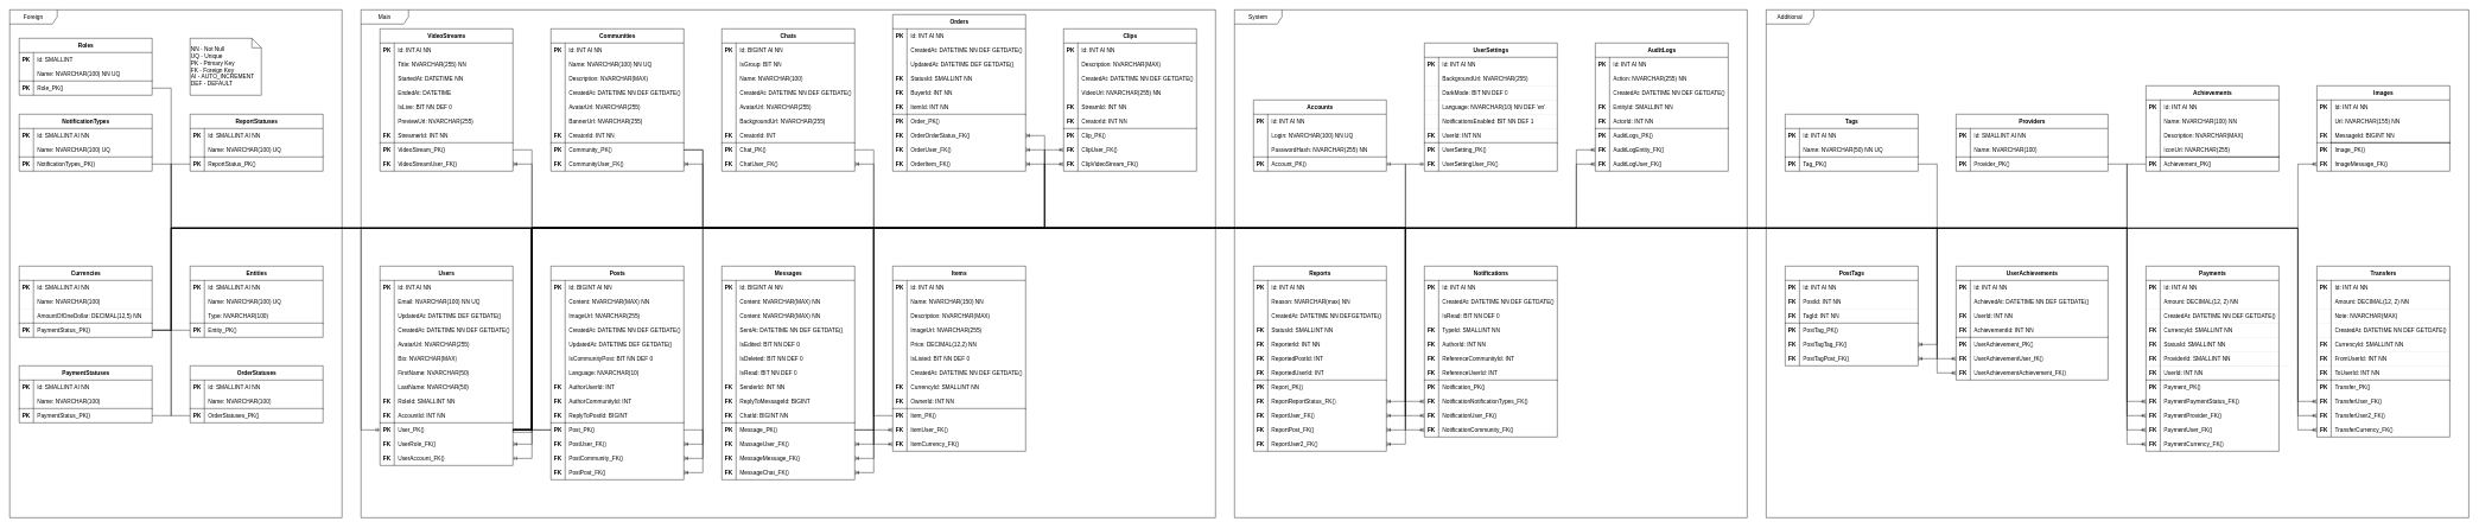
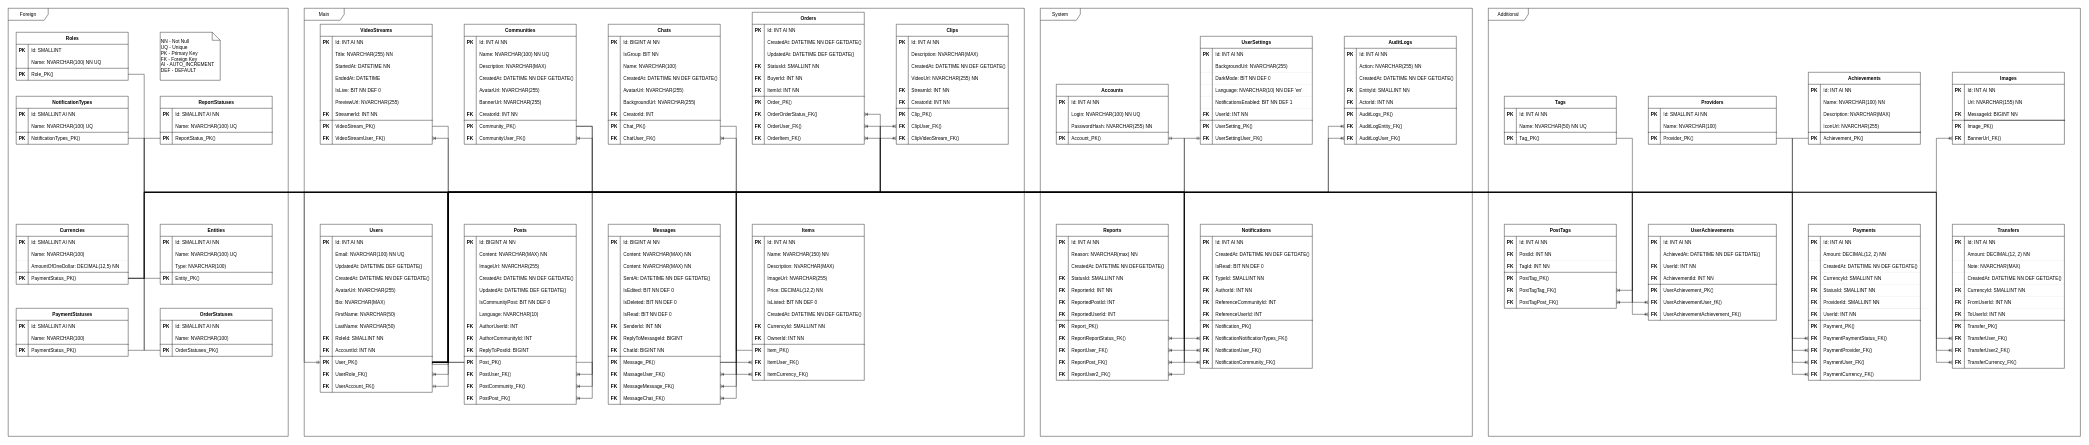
- <mxCell id="727" value="&lt;div style=&quot;text-align: center;&quot;&gt;&lt;span style=&quot;text-wrap-mode: nowrap; background-color: transparent; color: light-dark(rgb(0, 0, 0), rgb(255, 255, 255));&quot;&gt;ImageMessage&lt;/span&gt;&lt;span style=&quot;text-wrap-mode: nowrap;&quot;&gt;_FK()&lt;/span&gt;&lt;/div&gt;" style="shape=partialRectangle;connectable=0;fillColor=none;top=0;left=0;bottom=0;right=0;align=left;spacingLeft=6;overflow=hidden;whiteSpace=wrap;html=1;" vertex="1" parent="725"><mxGeometry x="30" width="250" height="30" as="geometry"><mxRectangle width="250" height="30" as="alternateBounds" /></mxGeometry></mxCell>
+ <mxCell id="727" value="&lt;div style=&quot;text-align: center;&quot;&gt;&lt;span style=&quot;text-wrap-mode: nowrap; background-color: transparent; color: light-dark(rgb(0, 0, 0), rgb(255, 255, 255));&quot;&gt;BannerUrl&lt;/span&gt;&lt;span style=&quot;text-wrap-mode: nowrap;&quot;&gt;_FK()&lt;/span&gt;&lt;/div&gt;" style="shape=partialRectangle;connectable=0;fillColor=none;top=0;left=0;bottom=0;right=0;align=left;spacingLeft=6;overflow=hidden;whiteSpace=wrap;html=1;" vertex="1" parent="725"><mxGeometry x="30" width="250" height="30" as="geometry"><mxRectangle width="250" height="30" as="alternateBounds" /></mxGeometry></mxCell>
